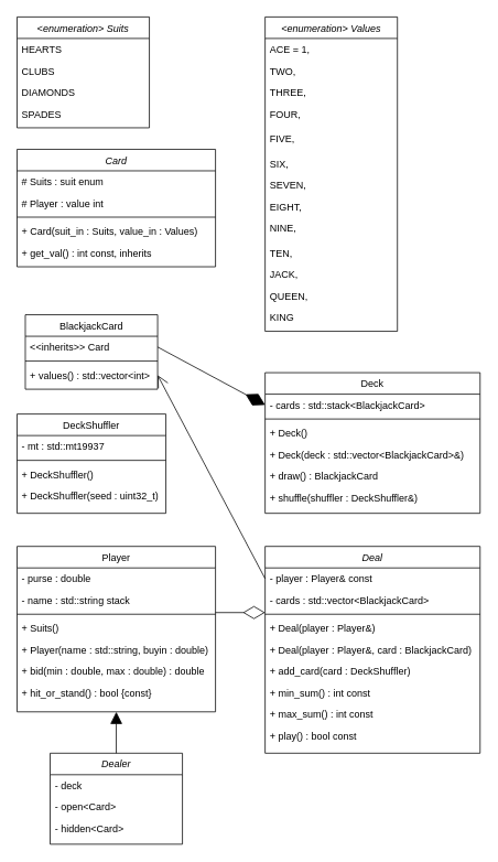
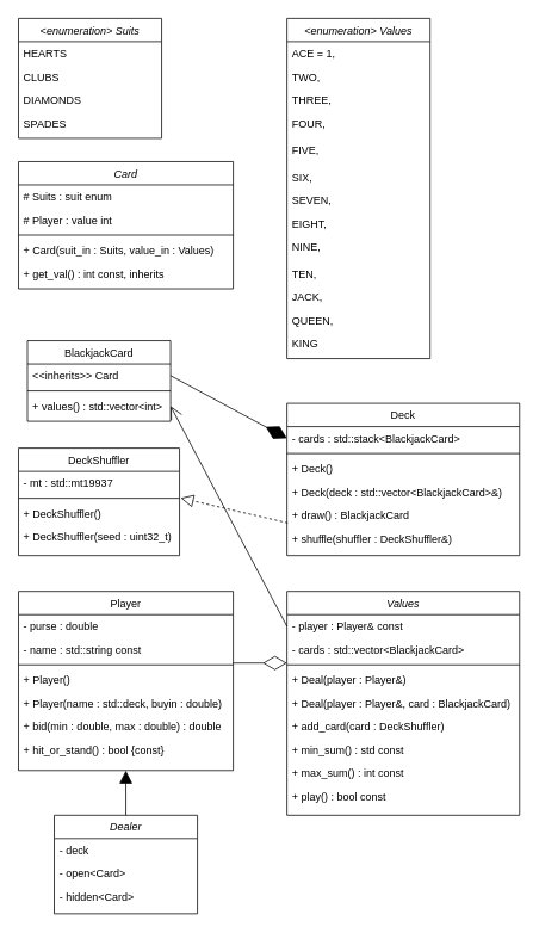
+ <mxCell id="54" value="" style="endArrow=block;dashed=1;endFill=0;endSize=12;html=1;rounded=0;exitX=0.003;exitY=-0.174;exitDx=0;exitDy=0;exitPerimeter=0;entryX=1.007;entryY=-0.164;entryDx=0;entryDy=0;entryPerimeter=0;" edge="1" parent="1" source="14" target="49"><mxGeometry width="160" relative="1" as="geometry"><mxPoint x="310" y="390" as="sourcePoint" /><mxPoint x="470" y="390" as="targetPoint" /></mxGeometry></mxCell>
- <mxCell id="23" value="Deal" style="swimlane;fontStyle=2;align=center;verticalAlign=top;childLayout=stackLayout;horizontal=1;startSize=26;horizontalStack=0;resizeParent=1;resizeLast=0;collapsible=1;marginBottom=0;rounded=0;shadow=0;strokeWidth=1;" parent="1" vertex="1"><mxGeometry x="320" y="660" width="260" height="250" as="geometry"><mxRectangle x="30" y="370" width="160" height="26" as="alternateBounds" /></mxGeometry></mxCell>
+ <mxCell id="23" value="Values" style="swimlane;fontStyle=2;align=center;verticalAlign=top;childLayout=stackLayout;horizontal=1;startSize=26;horizontalStack=0;resizeParent=1;resizeLast=0;collapsible=1;marginBottom=0;rounded=0;shadow=0;strokeWidth=1;" parent="1" vertex="1"><mxGeometry x="320" y="660" width="260" height="250" as="geometry"><mxRectangle x="30" y="370" width="160" height="26" as="alternateBounds" /></mxGeometry></mxCell>
- <mxCell id="17" value="- name : std::string stack&#10;" style="text;align=left;verticalAlign=top;spacingLeft=4;spacingRight=4;overflow=hidden;rotatable=0;points=[[0,0.5],[1,0.5]];portConstraint=eastwest;rounded=0;shadow=0;html=0;" parent="15" vertex="1"><mxGeometry y="52" width="240" height="26" as="geometry" /></mxCell>
+ <mxCell id="17" value="- name : std::string const&#10;" style="text;align=left;verticalAlign=top;spacingLeft=4;spacingRight=4;overflow=hidden;rotatable=0;points=[[0,0.5],[1,0.5]];portConstraint=eastwest;rounded=0;shadow=0;html=0;" parent="15" vertex="1"><mxGeometry y="52" width="240" height="26" as="geometry" /></mxCell>
- <mxCell id="19" value="+ Suits()&#10;" style="text;align=left;verticalAlign=top;spacingLeft=4;spacingRight=4;overflow=hidden;rotatable=0;points=[[0,0.5],[1,0.5]];portConstraint=eastwest;" parent="15" vertex="1"><mxGeometry y="86" width="240" height="26" as="geometry" /></mxCell>
+ <mxCell id="19" value="+ Player()&#10;" style="text;align=left;verticalAlign=top;spacingLeft=4;spacingRight=4;overflow=hidden;rotatable=0;points=[[0,0.5],[1,0.5]];portConstraint=eastwest;" parent="15" vertex="1"><mxGeometry y="86" width="240" height="26" as="geometry" /></mxCell>
- <mxCell id="20" value="+ Player(name : std::string, buyin : double) &#10;" style="text;align=left;verticalAlign=top;spacingLeft=4;spacingRight=4;overflow=hidden;rotatable=0;points=[[0,0.5],[1,0.5]];portConstraint=eastwest;" vertex="1" parent="15"><mxGeometry y="112" width="240" height="26" as="geometry" /></mxCell>
+ <mxCell id="20" value="+ Player(name : std::deck, buyin : double) &#10;" style="text;align=left;verticalAlign=top;spacingLeft=4;spacingRight=4;overflow=hidden;rotatable=0;points=[[0,0.5],[1,0.5]];portConstraint=eastwest;" vertex="1" parent="15"><mxGeometry y="112" width="240" height="26" as="geometry" /></mxCell>
- <mxCell id="30" value="+ min_sum() : int const&#10;" style="text;align=left;verticalAlign=top;spacingLeft=4;spacingRight=4;overflow=hidden;rotatable=0;points=[[0,0.5],[1,0.5]];portConstraint=eastwest;" vertex="1" parent="23"><mxGeometry y="164" width="260" height="26" as="geometry" /></mxCell>
+ <mxCell id="30" value="+ min_sum() : std const&#10;" style="text;align=left;verticalAlign=top;spacingLeft=4;spacingRight=4;overflow=hidden;rotatable=0;points=[[0,0.5],[1,0.5]];portConstraint=eastwest;" vertex="1" parent="23"><mxGeometry y="164" width="260" height="26" as="geometry" /></mxCell>
